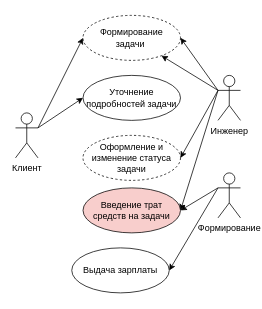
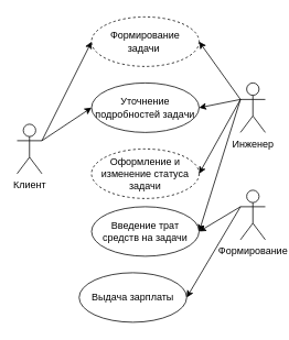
- <mxCell id="8" value="" style="endArrow=classic;html=1;rounded=0;exitX=0;exitY=0.333;exitDx=0;exitDy=0;exitPerimeter=0;" edge="1" parent="1" source="3" target="5"><mxGeometry width="50" height="50" relative="1" as="geometry"><mxPoint x="280" y="230" as="sourcePoint" /><mxPoint x="330" y="180" as="targetPoint" /></mxGeometry></mxCell>
+ <mxCell id="8" value="" style="endArrow=classic;html=1;rounded=0;entryX=1;entryY=0.5;entryDx=0;entryDy=0;exitX=0;exitY=0.333;exitDx=0;exitDy=0;exitPerimeter=0;" edge="1" parent="1" source="3" target="7"><mxGeometry width="50" height="50" relative="1" as="geometry"><mxPoint x="280" y="230" as="sourcePoint" /><mxPoint x="330" y="180" as="targetPoint" /></mxGeometry></mxCell>
- <mxCell id="12" value="Введение трат средств на задачи" style="ellipse;whiteSpace=wrap;html=1;fillColor=#f8cecc;" vertex="1" parent="1"><mxGeometry x="110" y="250" width="130" height="60" as="geometry" /></mxCell>
+ <mxCell id="12" value="Введение трат средств на задачи" style="ellipse;whiteSpace=wrap;html=1;" vertex="1" parent="1"><mxGeometry x="110" y="250" width="130" height="60" as="geometry" /></mxCell>
